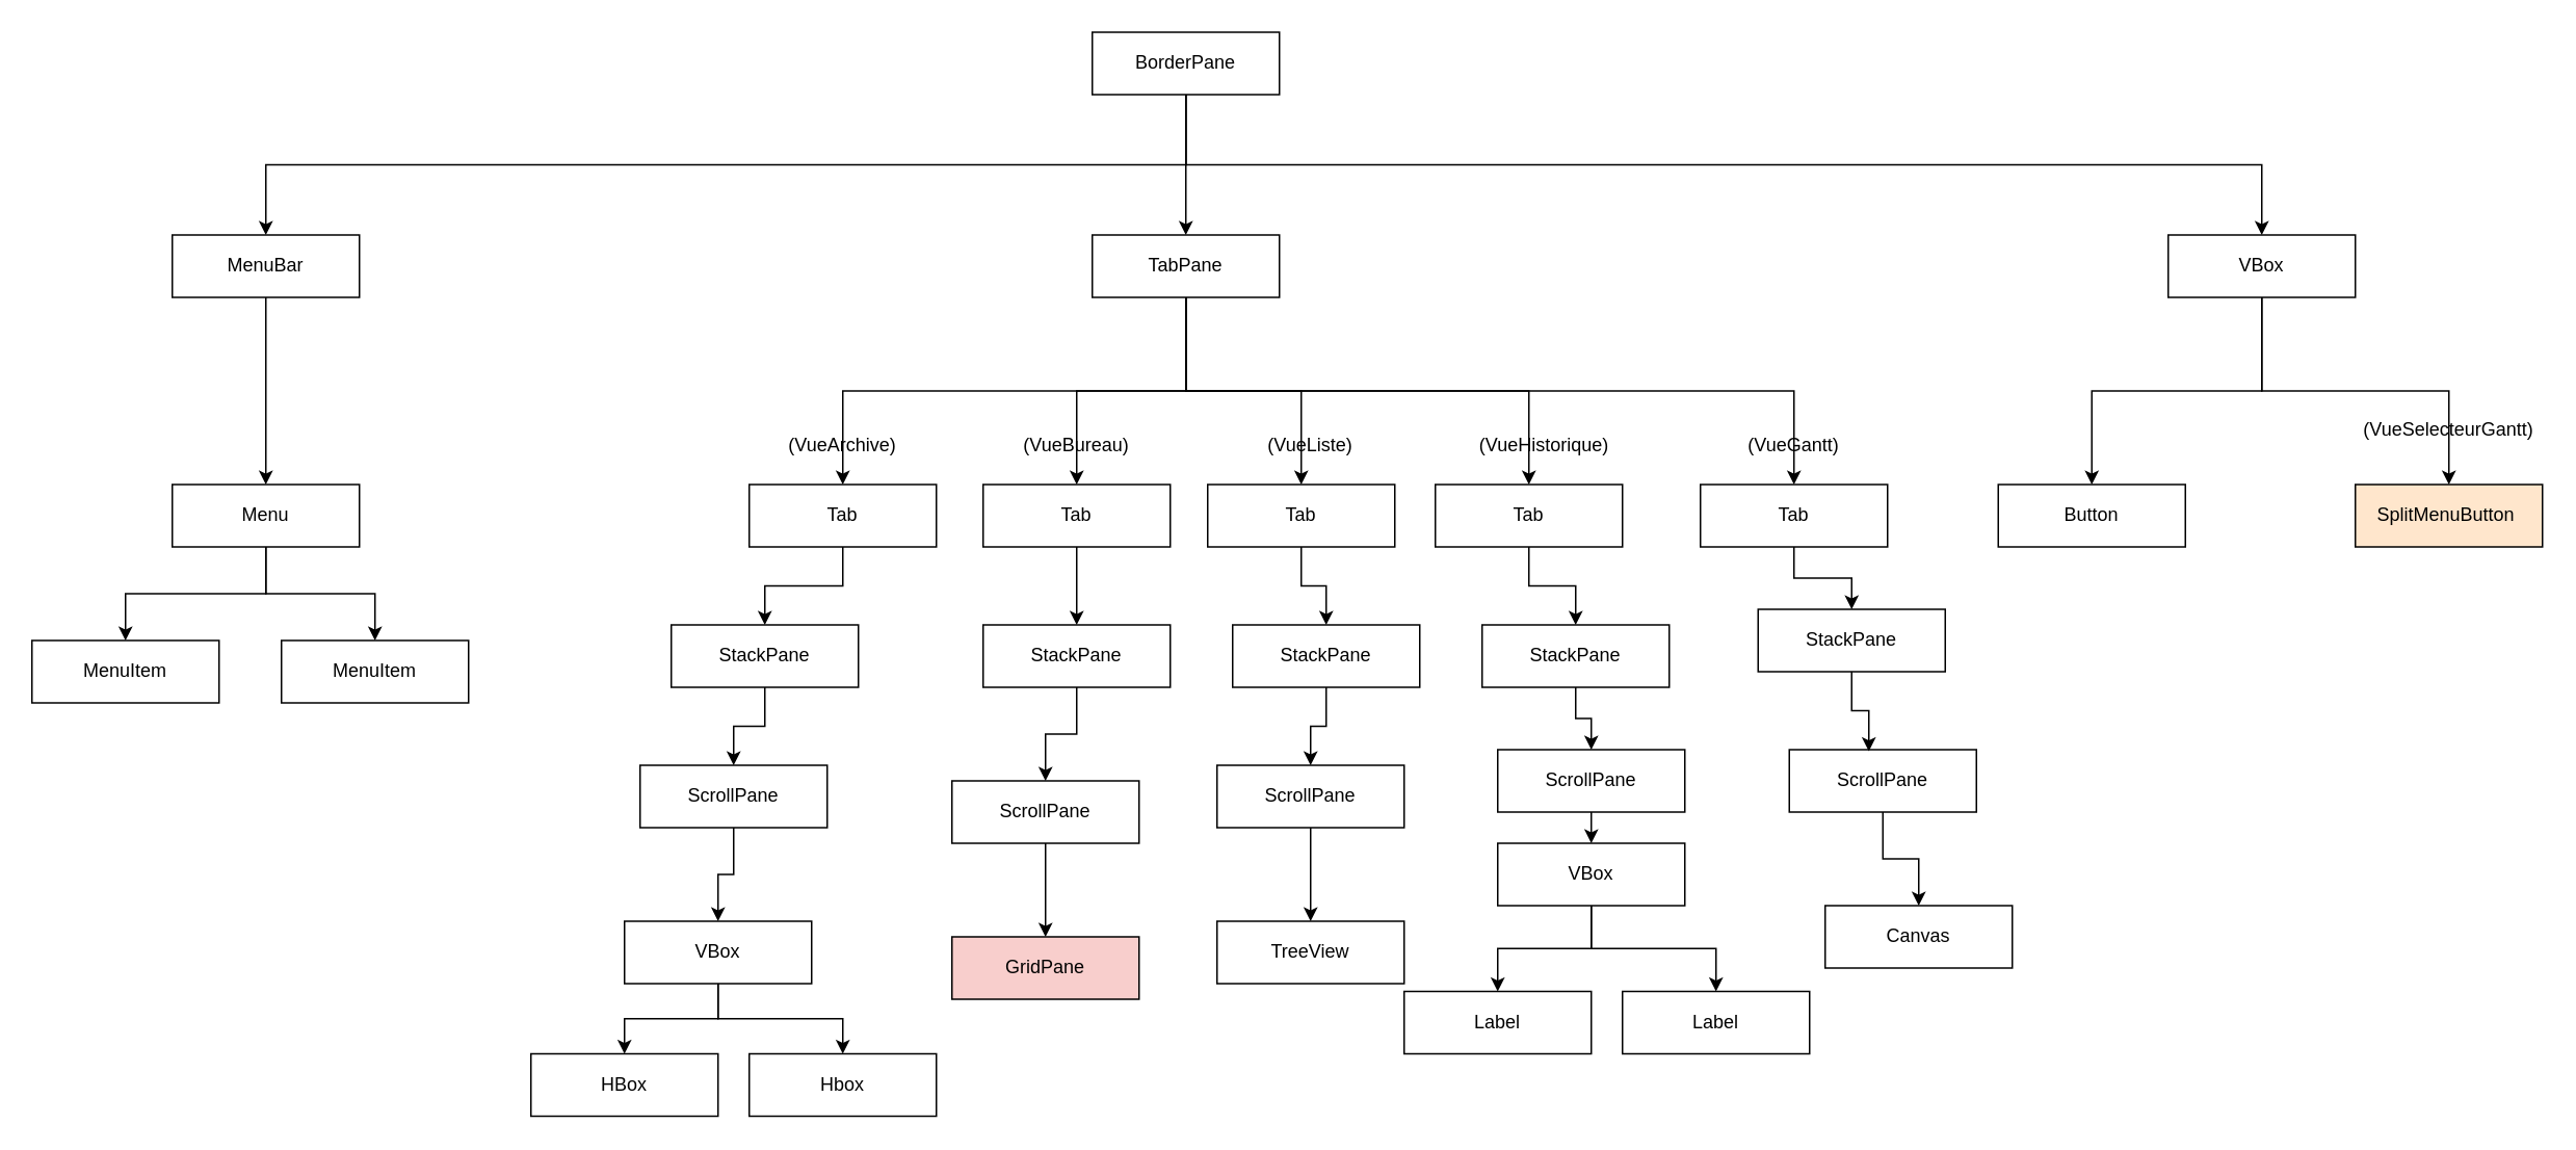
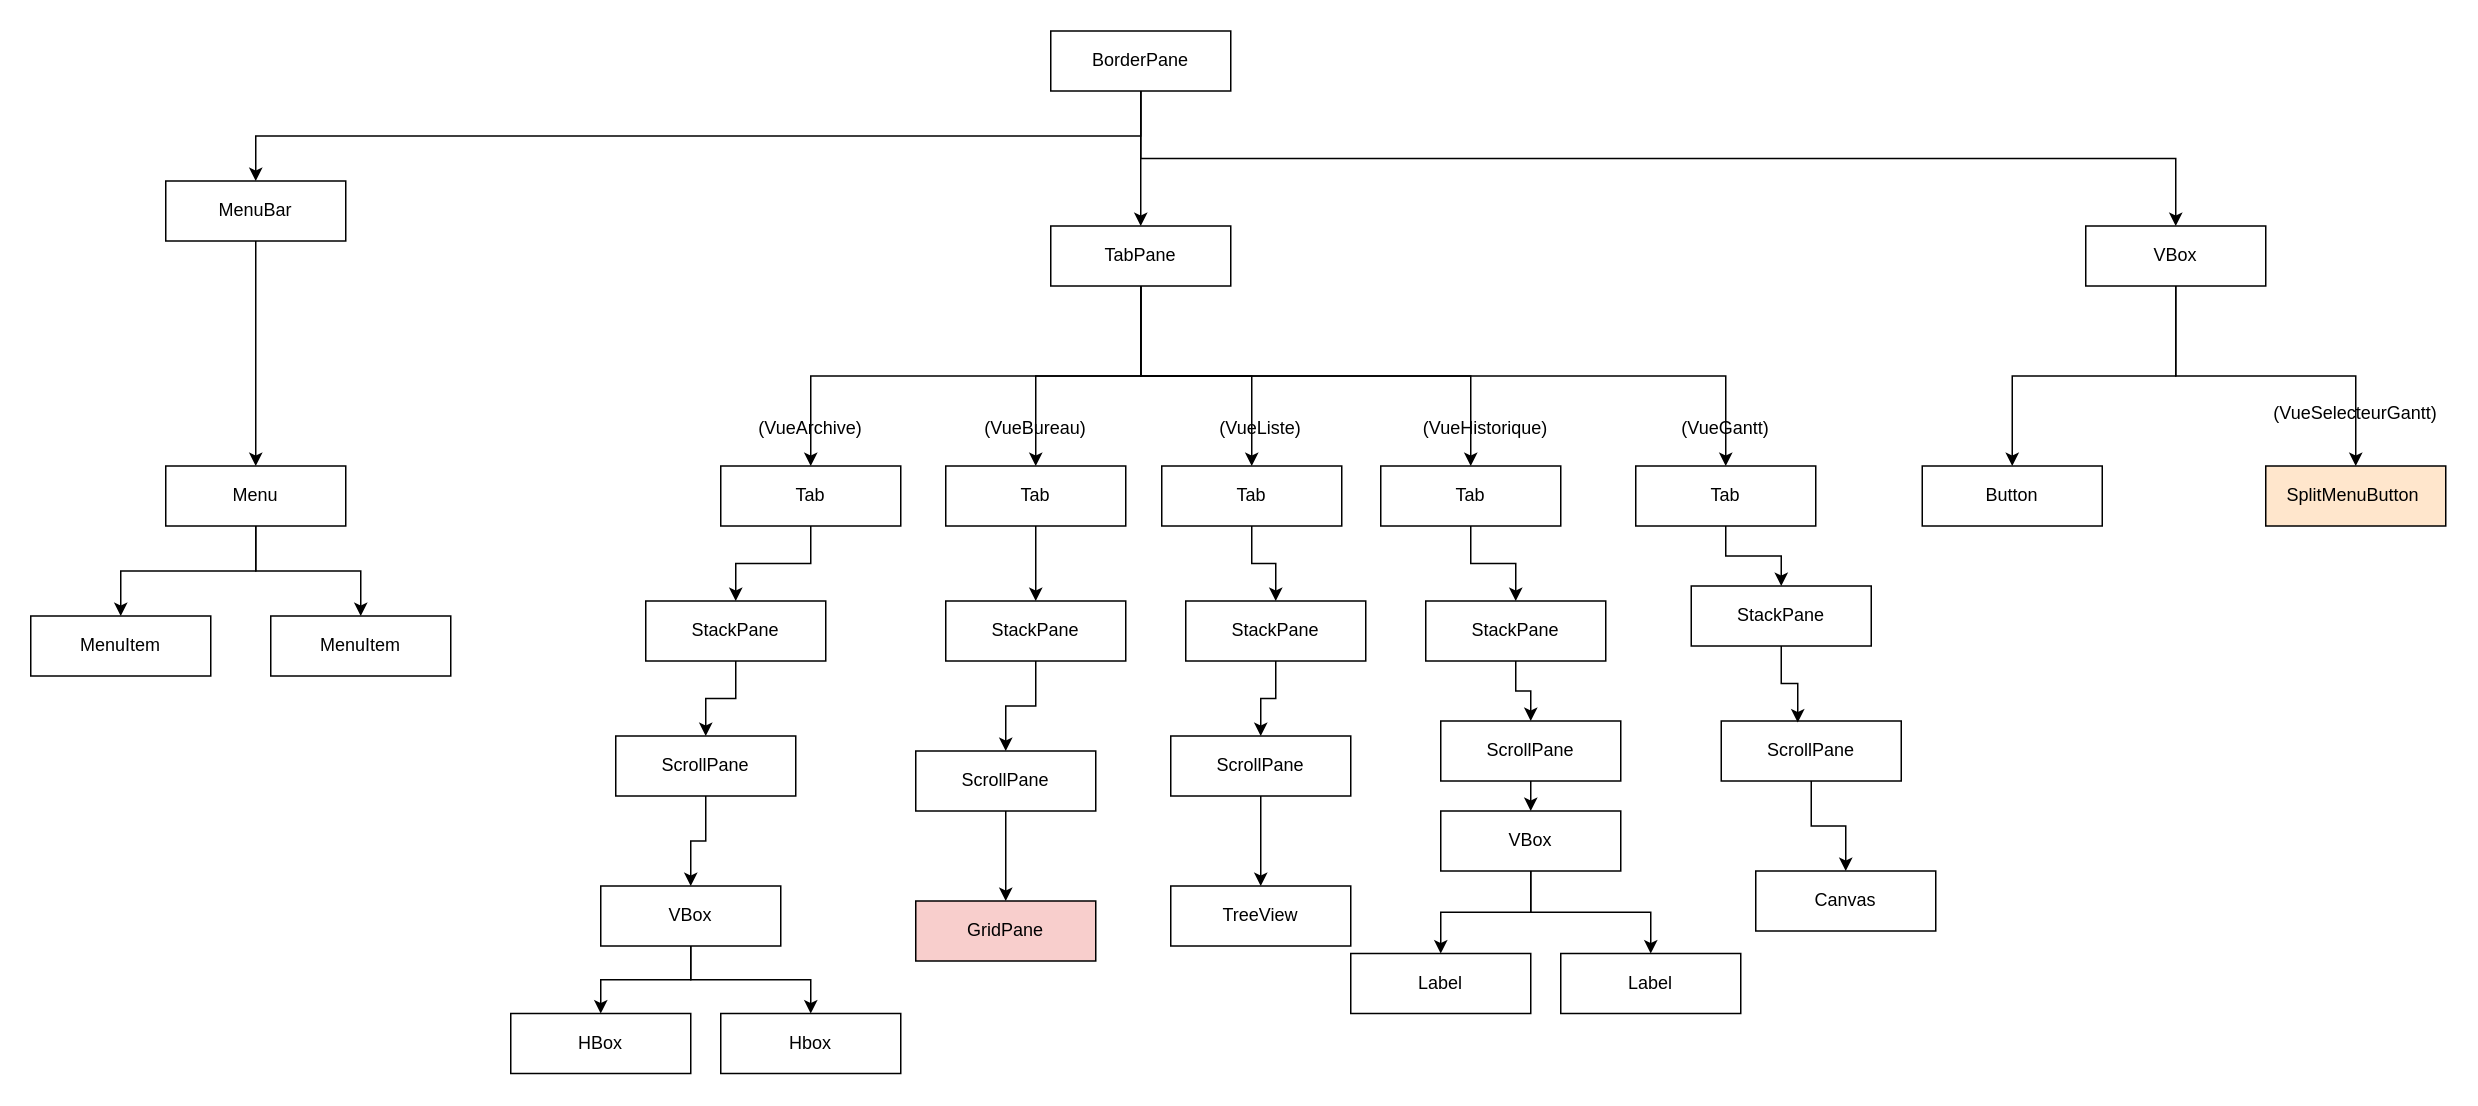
- <mxCell id="61" value="MenuBar" style="rounded=0;whiteSpace=wrap;html=1;" vertex="1" parent="1"><mxGeometry x="110" y="150" width="120" height="40" as="geometry" /></mxCell>
+ <mxCell id="61" value="MenuBar" style="rounded=0;whiteSpace=wrap;html=1;" vertex="1" parent="1"><mxGeometry x="110" y="120" width="120" height="40" as="geometry" /></mxCell>
